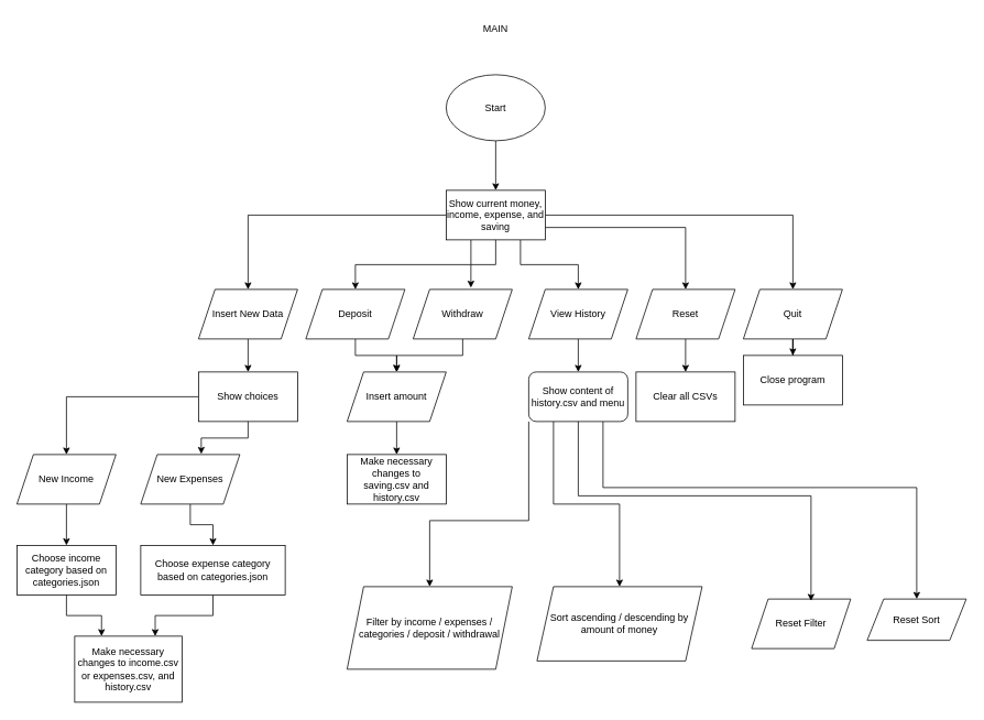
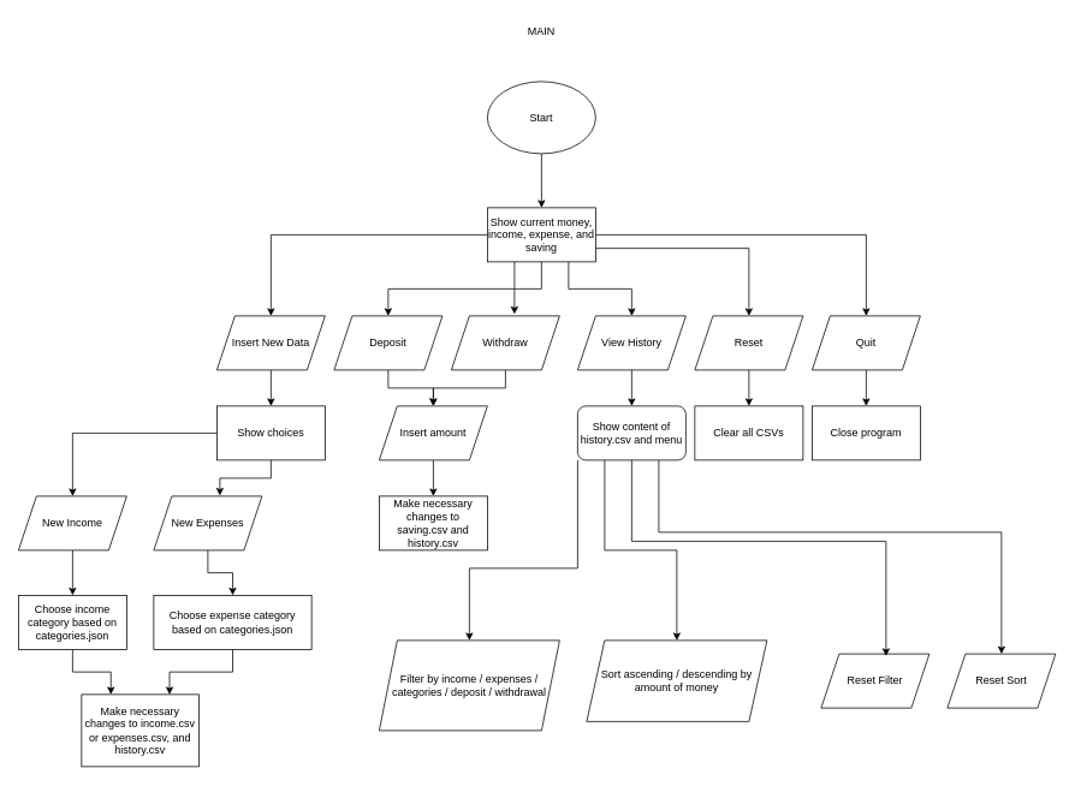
- <mxCell id="23" value="Close program" style="rounded=0;whiteSpace=wrap;html=1;" vertex="1" parent="1"><mxGeometry x="900" y="430" width="120" height="60" as="geometry" /></mxCell>
+ <mxCell id="23" value="Close program" style="rounded=0;whiteSpace=wrap;html=1;" vertex="1" parent="1"><mxGeometry x="900" y="450" width="120" height="60" as="geometry" /></mxCell>
- <mxCell id="48" value="Reset Sort" style="shape=parallelogram;perimeter=parallelogramPerimeter;whiteSpace=wrap;html=1;fixedSize=1;" vertex="1" parent="1"><mxGeometry x="1050" y="725" width="120" height="50" as="geometry" /></mxCell>
+ <mxCell id="48" value="Reset Sort" style="shape=parallelogram;perimeter=parallelogramPerimeter;whiteSpace=wrap;html=1;fixedSize=1;" vertex="1" parent="1"><mxGeometry x="1050" y="725" width="120" height="60" as="geometry" /></mxCell>
